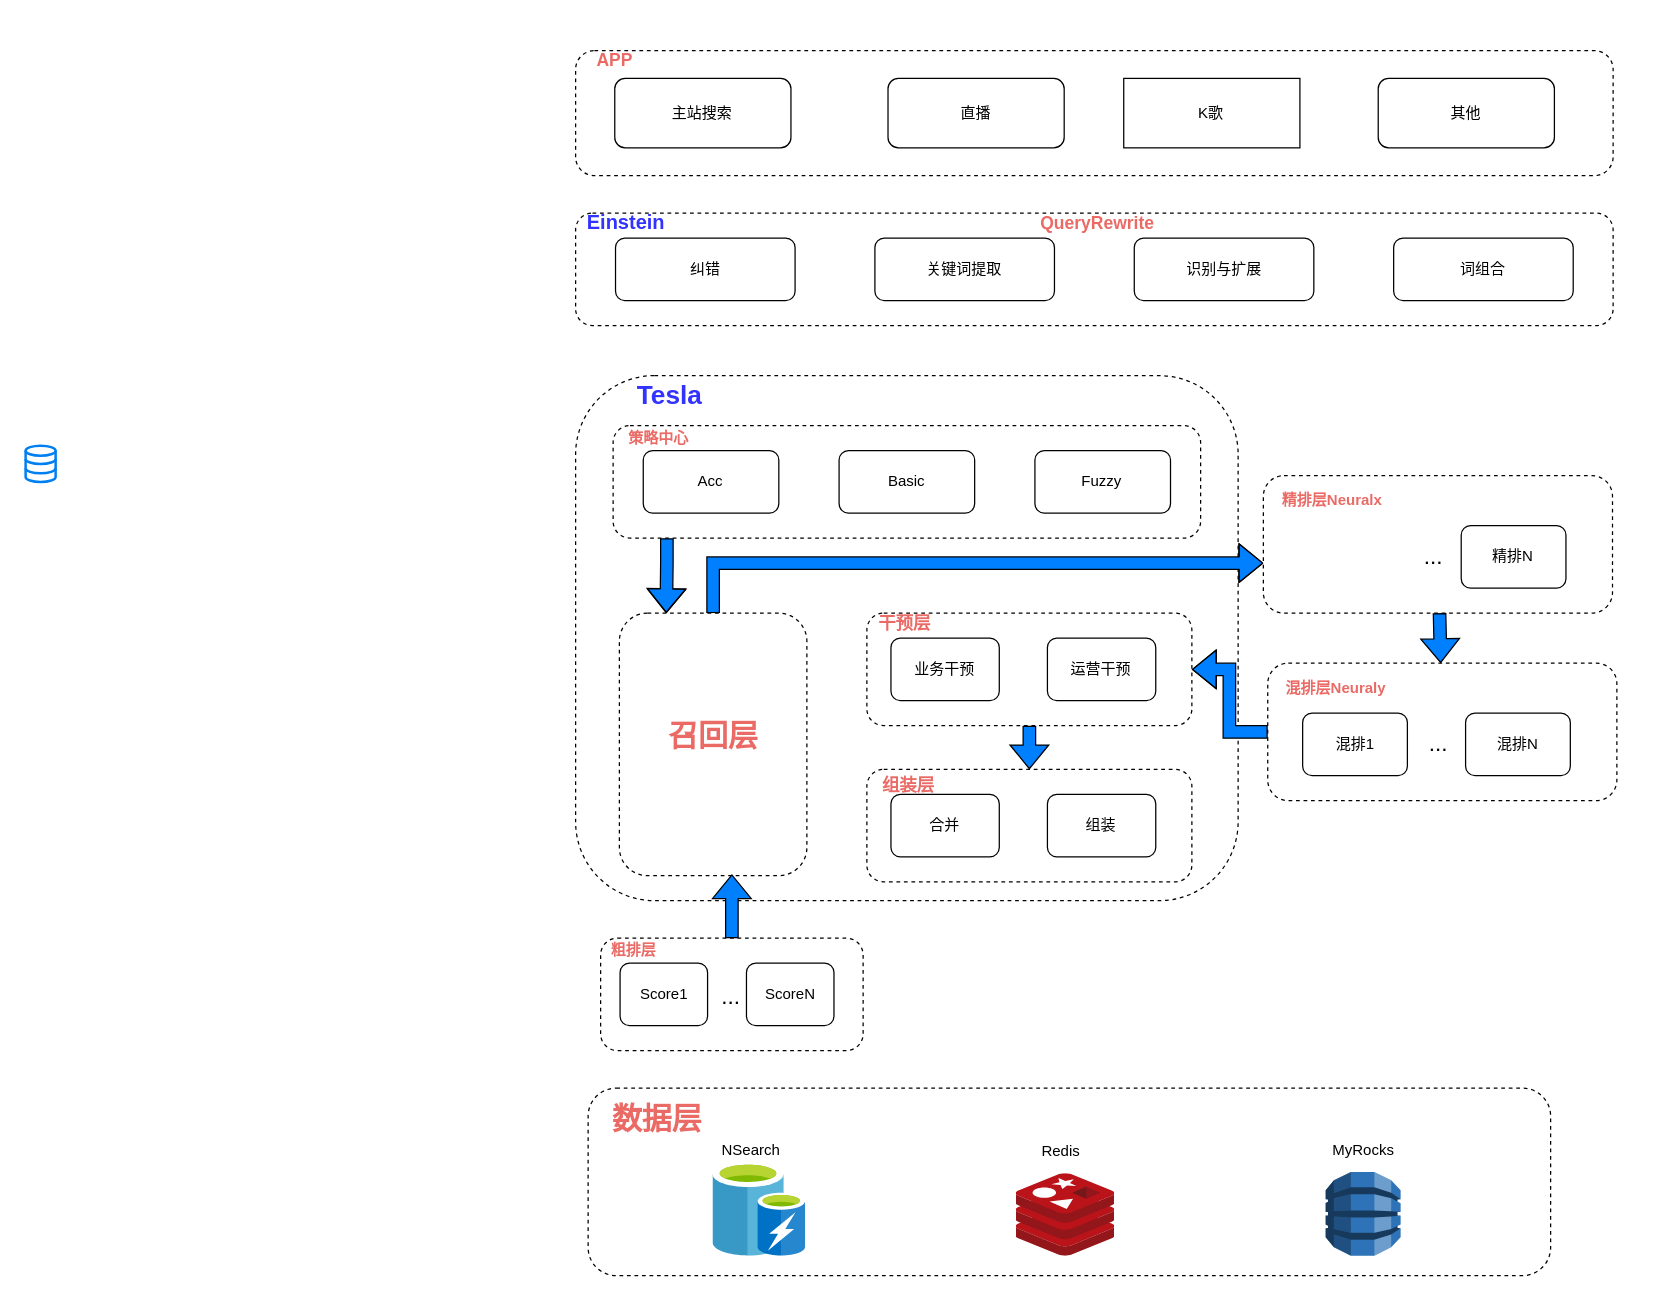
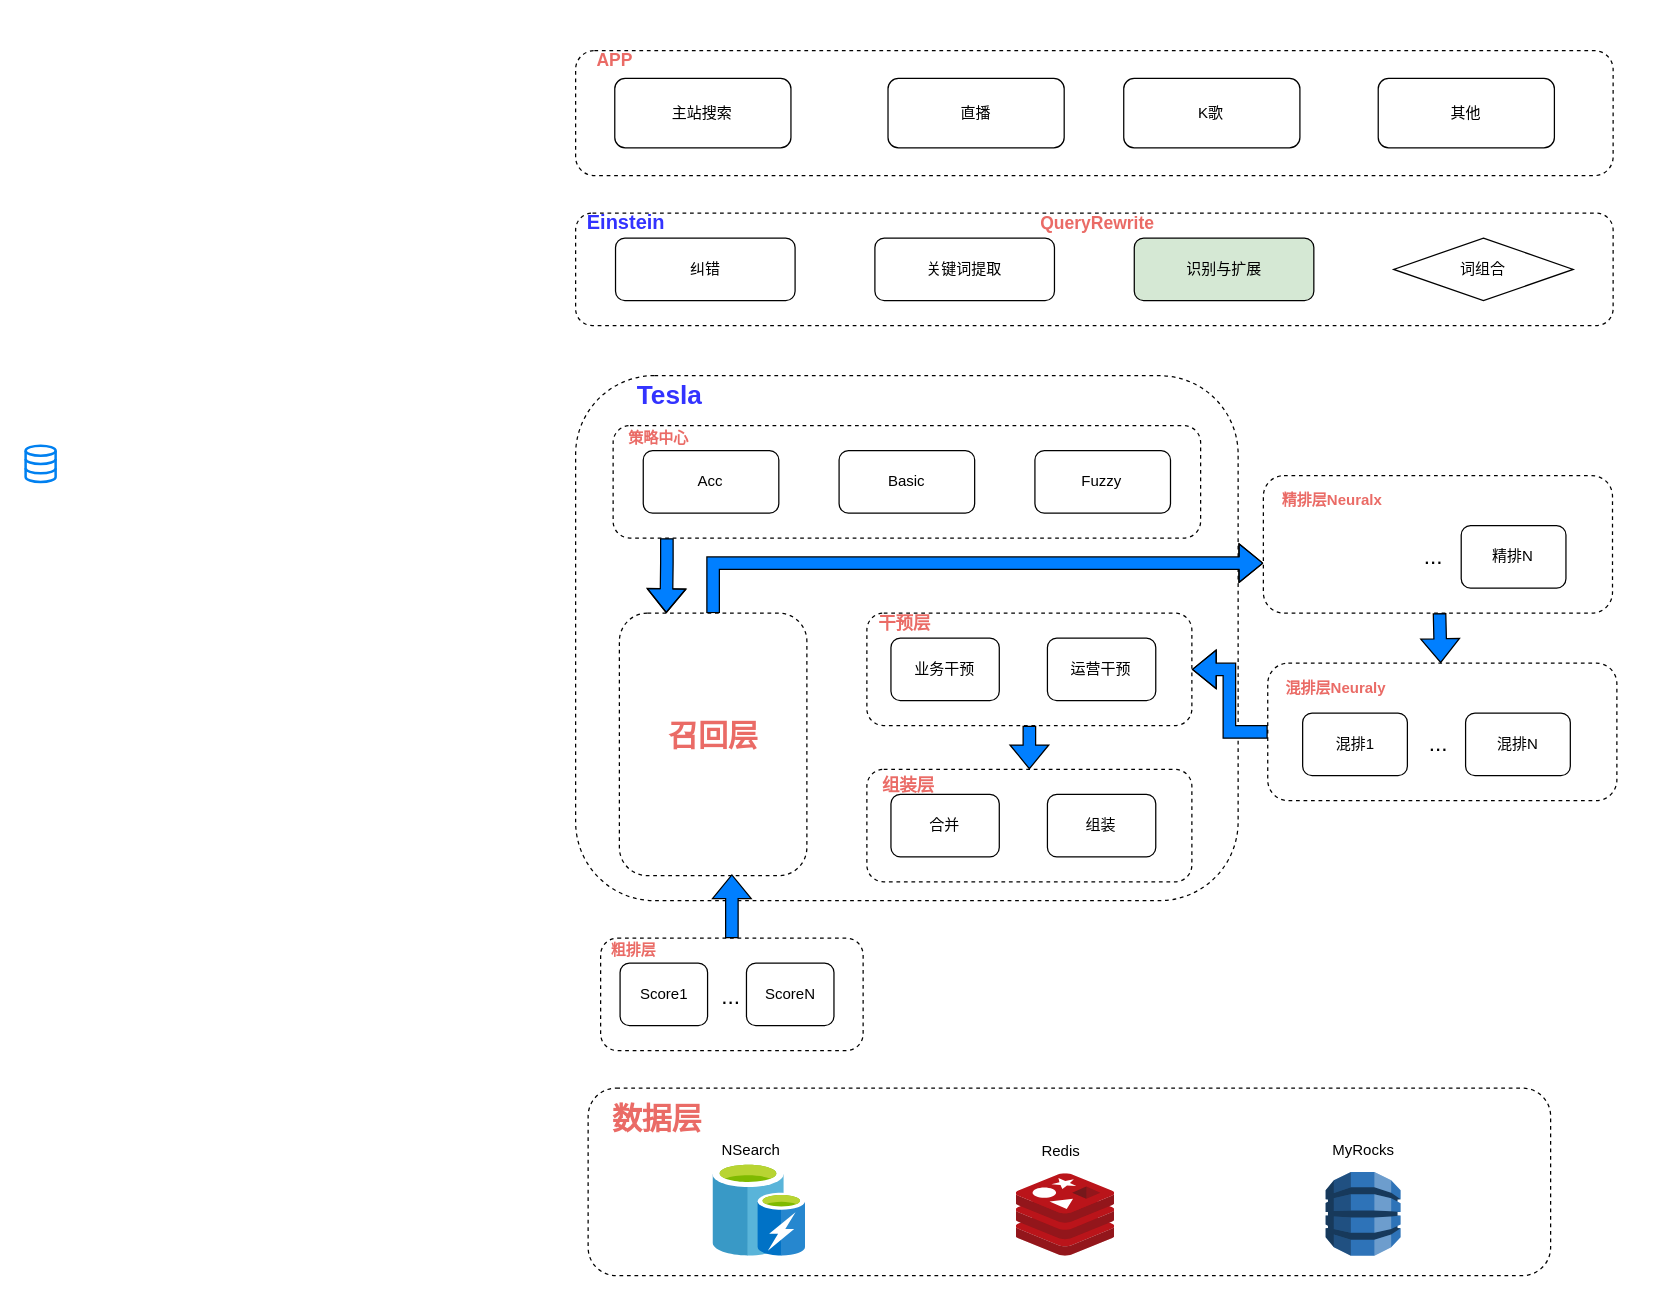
- <mxCell id="57" value="K歌" style="whiteSpace=wrap;html=1;rounded=0;" vertex="1" parent="53"><mxGeometry x="438.491" y="22.222" width="140.943" height="55.556" as="geometry" /></mxCell>
+ <mxCell id="57" value="K歌" style="rounded=1;whiteSpace=wrap;html=1;" vertex="1" parent="53"><mxGeometry x="438.491" y="22.222" width="140.943" height="55.556" as="geometry" /></mxCell>
- <mxCell id="64" value="识别与扩展" style="rounded=1;whiteSpace=wrap;html=1;" vertex="1" parent="60"><mxGeometry x="446.923" y="20" width="143.654" height="50" as="geometry" /></mxCell>
+ <mxCell id="64" value="识别与扩展" style="rounded=1;whiteSpace=wrap;html=1;fillColor=#d5e8d4;" vertex="1" parent="60"><mxGeometry x="446.923" y="20" width="143.654" height="50" as="geometry" /></mxCell>
- <mxCell id="65" value="词组合" style="rounded=1;whiteSpace=wrap;html=1;" vertex="1" parent="60"><mxGeometry x="654.423" y="20" width="143.654" height="50" as="geometry" /></mxCell>
+ <mxCell id="65" value="词组合" style="rhombus;whiteSpace=wrap;html=1;" vertex="1" parent="60"><mxGeometry x="654.423" y="20" width="143.654" height="50" as="geometry" /></mxCell>
